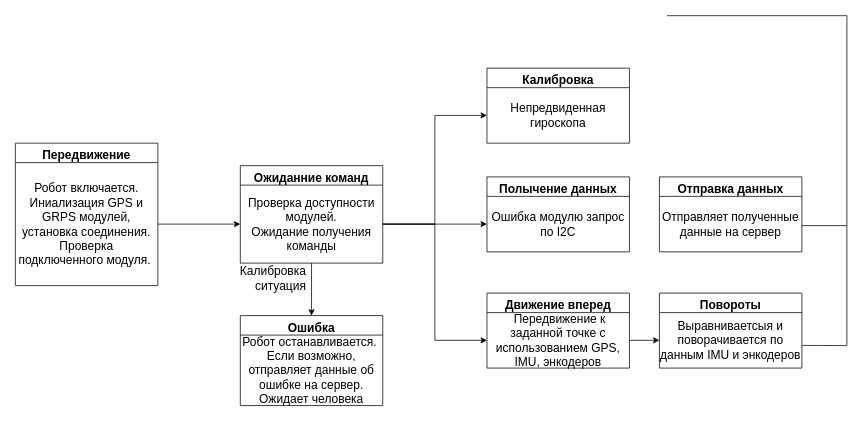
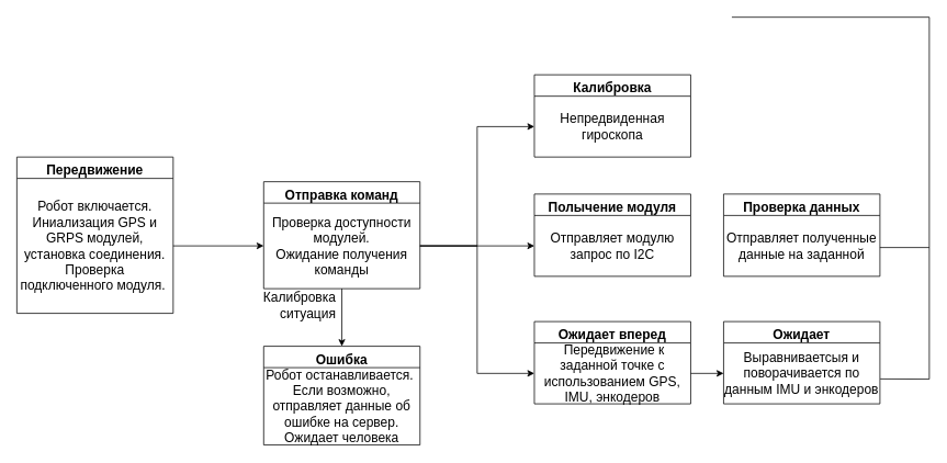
- <mxCell id="4" value="&lt;b&gt;&lt;font&gt;Ожиданние команд&lt;/font&gt;&lt;/b&gt;" style="swimlane;fontStyle=0;align=center;verticalAlign=top;childLayout=stackLayout;horizontal=1;startSize=26;horizontalStack=0;resizeParent=1;resizeLast=0;collapsible=1;marginBottom=0;rounded=0;shadow=0;strokeWidth=1;whiteSpace=wrap;html=1;fontSize=16;" vertex="1" parent="1"><mxGeometry x="320" y="220" width="190" height="130" as="geometry"><mxRectangle x="90" y="450" width="160" height="26" as="alternateBounds" /></mxGeometry></mxCell>
+ <mxCell id="4" value="&lt;b&gt;&lt;font&gt;Отправка команд&lt;/font&gt;&lt;/b&gt;" style="swimlane;fontStyle=0;align=center;verticalAlign=top;childLayout=stackLayout;horizontal=1;startSize=26;horizontalStack=0;resizeParent=1;resizeLast=0;collapsible=1;marginBottom=0;rounded=0;shadow=0;strokeWidth=1;whiteSpace=wrap;html=1;fontSize=16;" vertex="1" parent="1"><mxGeometry x="320" y="220" width="190" height="130" as="geometry"><mxRectangle x="90" y="450" width="160" height="26" as="alternateBounds" /></mxGeometry></mxCell>
- <mxCell id="6" value="&lt;b&gt;&lt;font&gt;Полычение данных&lt;/font&gt;&lt;/b&gt;" style="swimlane;fontStyle=0;align=center;verticalAlign=top;childLayout=stackLayout;horizontal=1;startSize=26;horizontalStack=0;resizeParent=1;resizeLast=0;collapsible=1;marginBottom=0;rounded=0;shadow=0;strokeWidth=1;whiteSpace=wrap;html=1;fontSize=16;" vertex="1" parent="1"><mxGeometry x="649" y="235" width="190" height="100" as="geometry"><mxRectangle x="90" y="450" width="160" height="26" as="alternateBounds" /></mxGeometry></mxCell>
+ <mxCell id="6" value="&lt;b&gt;&lt;font&gt;Полычение модуля&lt;/font&gt;&lt;/b&gt;" style="swimlane;fontStyle=0;align=center;verticalAlign=top;childLayout=stackLayout;horizontal=1;startSize=26;horizontalStack=0;resizeParent=1;resizeLast=0;collapsible=1;marginBottom=0;rounded=0;shadow=0;strokeWidth=1;whiteSpace=wrap;html=1;fontSize=16;" vertex="1" parent="1"><mxGeometry x="649" y="235" width="190" height="100" as="geometry"><mxRectangle x="90" y="450" width="160" height="26" as="alternateBounds" /></mxGeometry></mxCell>
- <mxCell id="23" value="&lt;b&gt;&lt;font&gt;Отправка данных&lt;/font&gt;&lt;/b&gt;" style="swimlane;fontStyle=0;align=center;verticalAlign=top;childLayout=stackLayout;horizontal=1;startSize=26;horizontalStack=0;resizeParent=1;resizeLast=0;collapsible=1;marginBottom=0;rounded=0;shadow=0;strokeWidth=1;whiteSpace=wrap;html=1;fontSize=16;" vertex="1" parent="1"><mxGeometry x="879" y="235" width="190" height="100" as="geometry"><mxRectangle x="90" y="450" width="160" height="26" as="alternateBounds" /></mxGeometry></mxCell>
+ <mxCell id="23" value="&lt;b&gt;&lt;font&gt;Проверка данных&lt;/font&gt;&lt;/b&gt;" style="swimlane;fontStyle=0;align=center;verticalAlign=top;childLayout=stackLayout;horizontal=1;startSize=26;horizontalStack=0;resizeParent=1;resizeLast=0;collapsible=1;marginBottom=0;rounded=0;shadow=0;strokeWidth=1;whiteSpace=wrap;html=1;fontSize=16;" vertex="1" parent="1"><mxGeometry x="879" y="235" width="190" height="100" as="geometry"><mxRectangle x="90" y="450" width="160" height="26" as="alternateBounds" /></mxGeometry></mxCell>
- <mxCell id="7" value="Ошибка модулю запрос по I2C" style="text;align=center;verticalAlign=middle;rounded=0;textDirection=ltr;horizontal=1;fontSize=16;html=1;whiteSpace=wrap;" vertex="1" parent="6"><mxGeometry y="26" width="190" height="74" as="geometry" /></mxCell>
+ <mxCell id="7" value="Отправляет модулю запрос по I2C" style="text;align=center;verticalAlign=middle;rounded=0;textDirection=ltr;horizontal=1;fontSize=16;html=1;whiteSpace=wrap;" vertex="1" parent="6"><mxGeometry y="26" width="190" height="74" as="geometry" /></mxCell>
- <mxCell id="24" value="Отправляет полученные данные на сервер" style="text;align=center;verticalAlign=middle;rounded=0;textDirection=ltr;horizontal=1;fontSize=16;html=1;whiteSpace=wrap;" vertex="1" parent="23"><mxGeometry y="26" width="190" height="74" as="geometry" /></mxCell>
+ <mxCell id="24" value="Отправляет полученные данные на заданной" style="text;align=center;verticalAlign=middle;rounded=0;textDirection=ltr;horizontal=1;fontSize=16;html=1;whiteSpace=wrap;" vertex="1" parent="23"><mxGeometry y="26" width="190" height="74" as="geometry" /></mxCell>
- <mxCell id="18" value="&lt;b&gt;&lt;font&gt;Движение вперед&lt;/font&gt;&lt;/b&gt;" style="swimlane;fontStyle=0;align=center;verticalAlign=top;childLayout=stackLayout;horizontal=1;startSize=26;horizontalStack=0;resizeParent=1;resizeLast=0;collapsible=1;marginBottom=0;rounded=0;shadow=0;strokeWidth=1;whiteSpace=wrap;html=1;fontSize=16;" vertex="1" parent="1"><mxGeometry x="649" y="390" width="190" height="100" as="geometry"><mxRectangle x="90" y="450" width="160" height="26" as="alternateBounds" /></mxGeometry></mxCell>
+ <mxCell id="18" value="&lt;b&gt;&lt;font&gt;Ожидает вперед&lt;/font&gt;&lt;/b&gt;" style="swimlane;fontStyle=0;align=center;verticalAlign=top;childLayout=stackLayout;horizontal=1;startSize=26;horizontalStack=0;resizeParent=1;resizeLast=0;collapsible=1;marginBottom=0;rounded=0;shadow=0;strokeWidth=1;whiteSpace=wrap;html=1;fontSize=16;" vertex="1" parent="1"><mxGeometry x="649" y="390" width="190" height="100" as="geometry"><mxRectangle x="90" y="450" width="160" height="26" as="alternateBounds" /></mxGeometry></mxCell>
- <mxCell id="20" value="&lt;b&gt;&lt;font&gt;Повороты&lt;/font&gt;&lt;/b&gt;" style="swimlane;fontStyle=0;align=center;verticalAlign=top;childLayout=stackLayout;horizontal=1;startSize=26;horizontalStack=0;resizeParent=1;resizeLast=0;collapsible=1;marginBottom=0;rounded=0;shadow=0;strokeWidth=1;whiteSpace=wrap;html=1;fontSize=16;" vertex="1" parent="1"><mxGeometry x="879" y="390" width="190" height="100" as="geometry"><mxRectangle x="90" y="450" width="160" height="26" as="alternateBounds" /></mxGeometry></mxCell>
+ <mxCell id="20" value="&lt;b&gt;&lt;font&gt;Ожидает&lt;/font&gt;&lt;/b&gt;" style="swimlane;fontStyle=0;align=center;verticalAlign=top;childLayout=stackLayout;horizontal=1;startSize=26;horizontalStack=0;resizeParent=1;resizeLast=0;collapsible=1;marginBottom=0;rounded=0;shadow=0;strokeWidth=1;whiteSpace=wrap;html=1;fontSize=16;" vertex="1" parent="1"><mxGeometry x="879" y="390" width="190" height="100" as="geometry"><mxRectangle x="90" y="450" width="160" height="26" as="alternateBounds" /></mxGeometry></mxCell>
